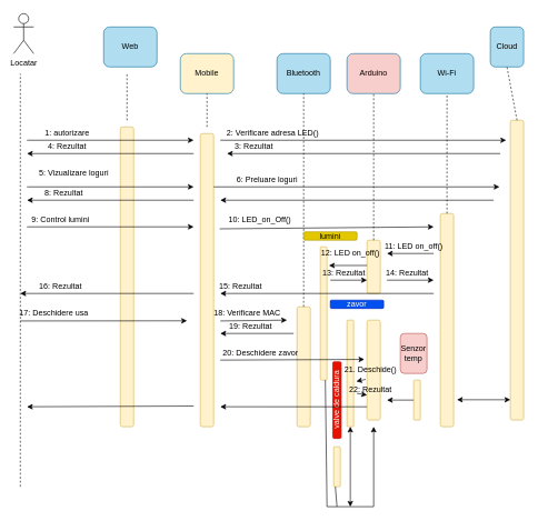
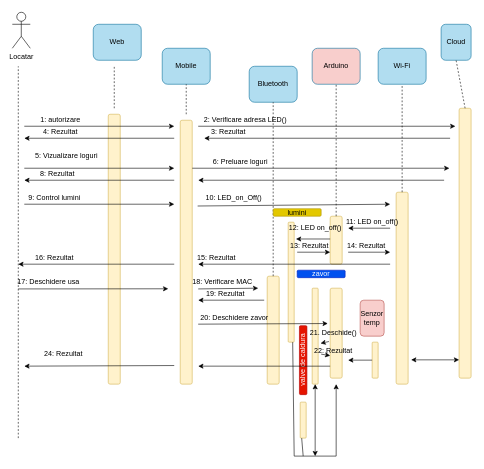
- <mxCell id="3" value="Mobile" style="rounded=1;whiteSpace=wrap;html=1;fillColor=#fff2cc;strokeColor=#10739e;" vertex="1" parent="1"><mxGeometry x="270" y="80" width="80" height="60" as="geometry" /></mxCell>
+ <mxCell id="3" value="Mobile" style="rounded=1;whiteSpace=wrap;html=1;fillColor=#b1ddf0;strokeColor=#10739e;" vertex="1" parent="1"><mxGeometry x="270" y="80" width="80" height="60" as="geometry" /></mxCell>
- <mxCell id="4" value="Bluetooth" style="rounded=1;whiteSpace=wrap;html=1;fillColor=#b1ddf0;strokeColor=#10739e;" vertex="1" parent="1"><mxGeometry x="415" y="80" width="80" height="60" as="geometry" /></mxCell>
+ <mxCell id="4" value="Bluetooth" style="rounded=1;whiteSpace=wrap;html=1;fillColor=#b1ddf0;strokeColor=#10739e;" vertex="1" parent="1"><mxGeometry x="415" y="110" width="80" height="60" as="geometry" /></mxCell>
+ <mxCell id="81" value="24: Rezultat" style="text;html=1;align=center;verticalAlign=middle;resizable=0;points=[];autosize=1;strokeColor=none;fillColor=none;" vertex="1" parent="1"><mxGeometry x="65" y="580" width="80" height="20" as="geometry" /></mxCell>
